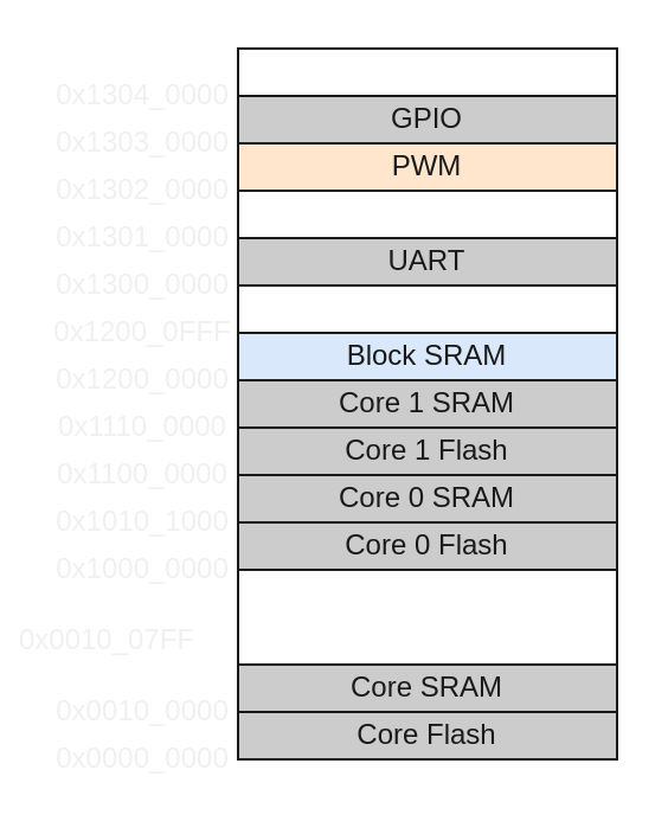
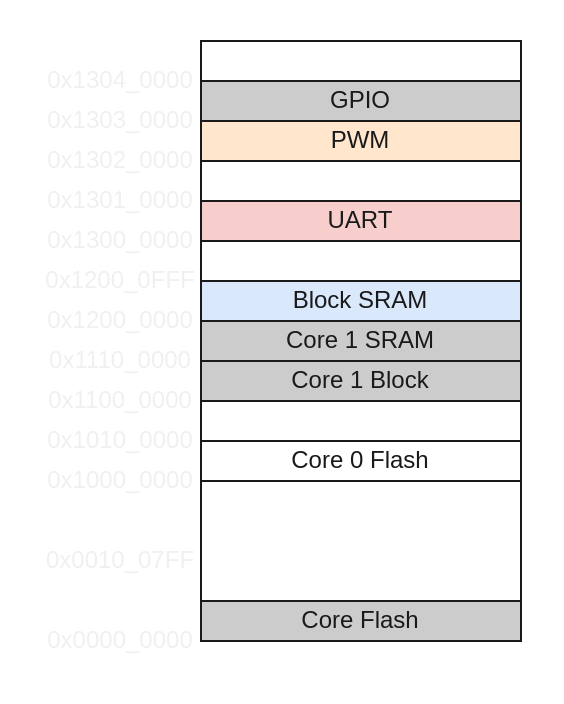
- <mxCell id="9" value="&lt;font color=&quot;#1a1a1a&quot;&gt;UART&lt;/font&gt;" style="rounded=0;whiteSpace=wrap;html=1;fillColor=#CCCCCC;strokeColor=#1A1A1A;" vertex="1" parent="1"><mxGeometry x="100" y="100" width="160" height="20" as="geometry" /></mxCell>
+ <mxCell id="9" value="&lt;font color=&quot;#1a1a1a&quot;&gt;UART&lt;/font&gt;" style="rounded=0;whiteSpace=wrap;html=1;fillColor=#f8cecc;strokeColor=#1A1A1A;" vertex="1" parent="1"><mxGeometry x="100" y="100" width="160" height="20" as="geometry" /></mxCell>
- <mxCell id="7" value="&lt;font color=&quot;#1a1a1a&quot;&gt;Core 1 Flash&lt;/font&gt;" style="rounded=0;whiteSpace=wrap;html=1;fillColor=#CCCCCC;strokeColor=#1A1A1A;" vertex="1" parent="1"><mxGeometry x="100" y="180" width="160" height="20" as="geometry" /></mxCell>
+ <mxCell id="7" value="&lt;font color=&quot;#1a1a1a&quot;&gt;Core 1 Block&lt;/font&gt;" style="rounded=0;whiteSpace=wrap;html=1;fillColor=#CCCCCC;strokeColor=#1A1A1A;" vertex="1" parent="1"><mxGeometry x="100" y="180" width="160" height="20" as="geometry" /></mxCell>
- <mxCell id="6" value="&lt;font color=&quot;#1a1a1a&quot;&gt;Core 0 SRAM&lt;/font&gt;" style="rounded=0;whiteSpace=wrap;html=1;fillColor=#CCCCCC;strokeColor=#1A1A1A;" vertex="1" parent="1"><mxGeometry x="100" y="200" width="160" height="20" as="geometry" /></mxCell>
- <mxCell id="15" value="&lt;font color=&quot;#f0f0f0&quot;&gt;0x1010_1000&lt;/font&gt;" style="text;html=1;strokeColor=none;fillColor=none;align=center;verticalAlign=middle;whiteSpace=wrap;rounded=0;fontColor=#1A1A1A;" vertex="1" parent="1"><mxGeometry x="20" y="210" width="80" height="20" as="geometry" /></mxCell>
+ <mxCell id="15" value="&lt;font color=&quot;#f0f0f0&quot;&gt;0x1010_0000&lt;/font&gt;" style="text;html=1;strokeColor=none;fillColor=none;align=center;verticalAlign=middle;whiteSpace=wrap;rounded=0;fontColor=#1A1A1A;" vertex="1" parent="1"><mxGeometry x="20" y="210" width="80" height="20" as="geometry" /></mxCell>
- <mxCell id="5" value="&lt;font color=&quot;#1a1a1a&quot;&gt;Core 0 Flash&lt;/font&gt;" style="rounded=0;whiteSpace=wrap;html=1;fillColor=#CCCCCC;strokeColor=#1A1A1A;" vertex="1" parent="1"><mxGeometry x="100" y="220" width="160" height="20" as="geometry" /></mxCell>
+ <mxCell id="5" value="&lt;font color=&quot;#1a1a1a&quot;&gt;Core 0 Flash&lt;/font&gt;" style="rounded=0;whiteSpace=wrap;html=1;fillColor=#ffffff;strokeColor=#1A1A1A;" vertex="1" parent="1"><mxGeometry x="100" y="220" width="160" height="20" as="geometry" /></mxCell>
- <mxCell id="26" value="&lt;font color=&quot;#f0f0f0&quot;&gt;0x0010_07FF&lt;/font&gt;" style="text;html=1;strokeColor=none;fillColor=none;align=center;verticalAlign=middle;whiteSpace=wrap;rounded=0;fontColor=#1A1A1A;" vertex="1" parent="1"><mxGeometry x="5" y="260" width="80" height="20" as="geometry" /></mxCell>
+ <mxCell id="26" value="&lt;font color=&quot;#f0f0f0&quot;&gt;0x0010_07FF&lt;/font&gt;" style="text;html=1;strokeColor=none;fillColor=none;align=center;verticalAlign=middle;whiteSpace=wrap;rounded=0;fontColor=#1A1A1A;" vertex="1" parent="1"><mxGeometry x="20" y="270" width="80" height="20" as="geometry" /></mxCell>
- <mxCell id="4" value="&lt;font color=&quot;#1a1a1a&quot;&gt;Core SRAM&lt;/font&gt;" style="rounded=0;whiteSpace=wrap;html=1;fillColor=#CCCCCC;strokeColor=#1A1A1A;" vertex="1" parent="1"><mxGeometry x="100" y="280" width="160" height="20" as="geometry" /></mxCell>
- <mxCell id="14" value="&lt;font color=&quot;#f0f0f0&quot;&gt;0x0010_0000&lt;/font&gt;" style="text;html=1;strokeColor=none;fillColor=none;align=center;verticalAlign=middle;whiteSpace=wrap;rounded=0;fontColor=#1A1A1A;" vertex="1" parent="1"><mxGeometry x="20" y="290" width="80" height="20" as="geometry" /></mxCell>
